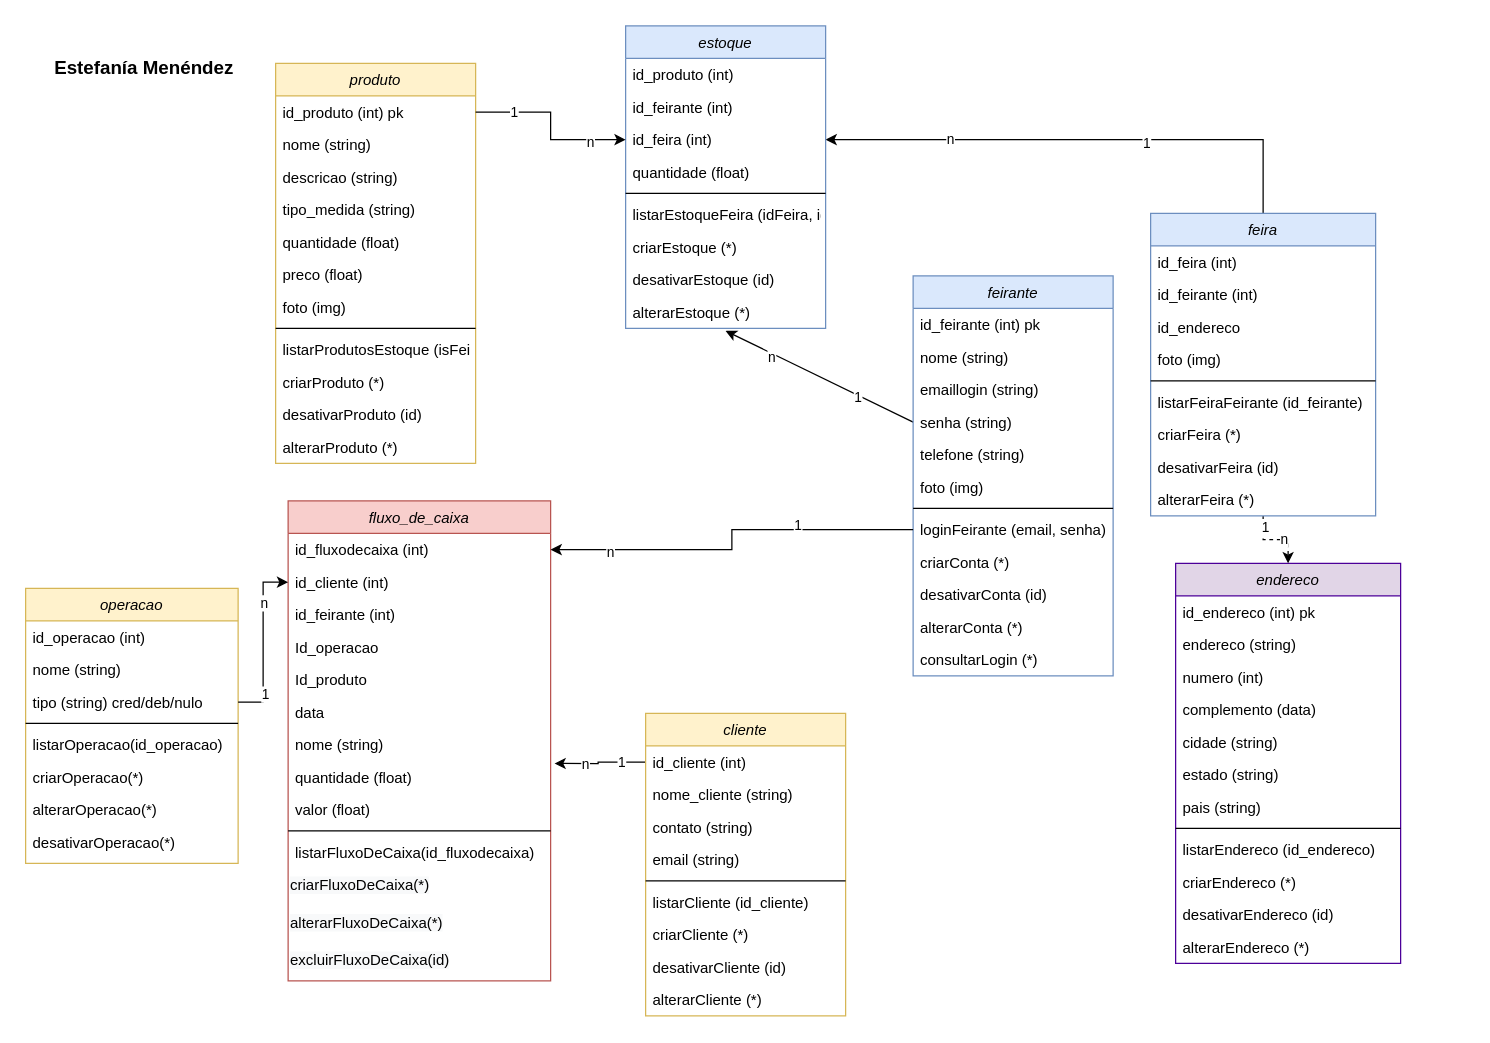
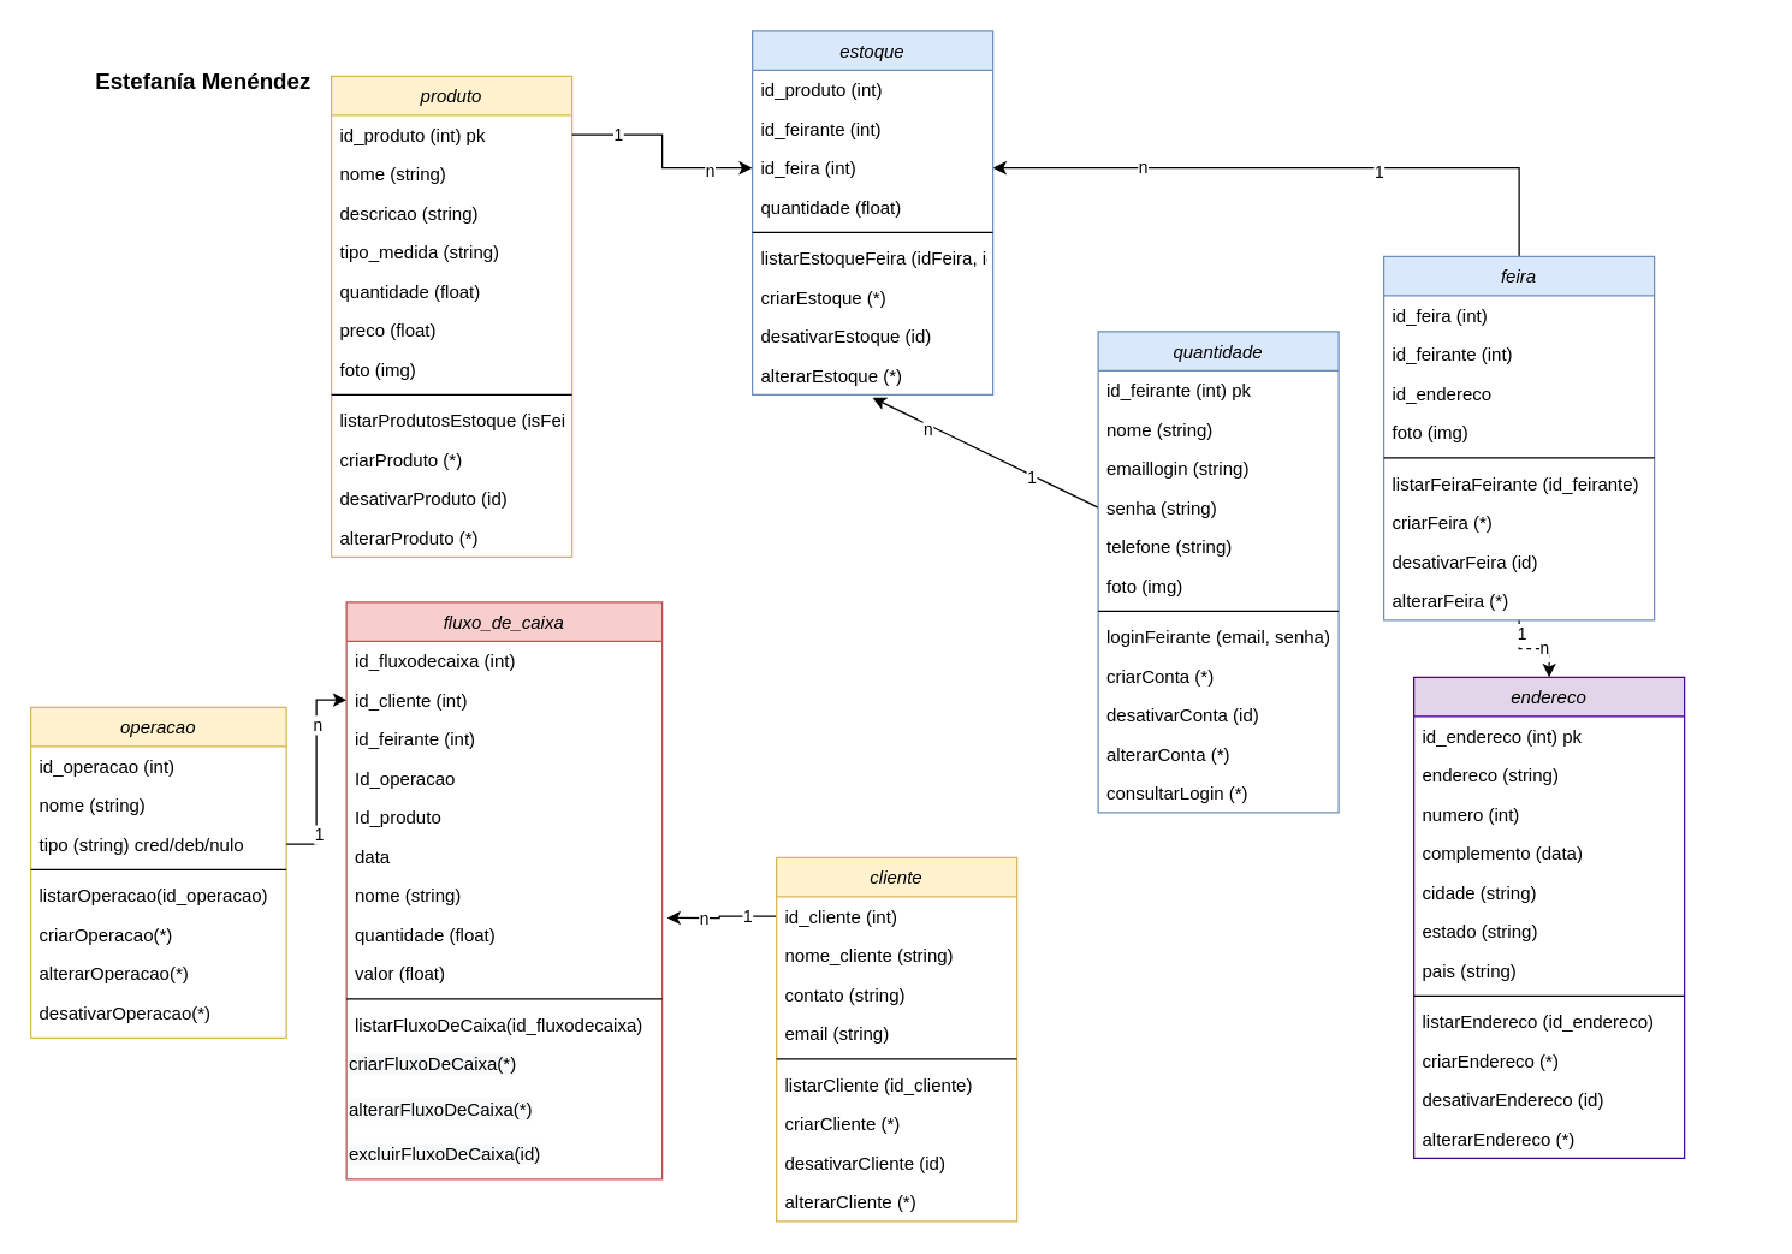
- <mxCell id="71" value="&lt;b style=&quot;font-size: 15px;&quot;&gt;Estefanía Menéndez&lt;/b&gt;" style="text;html=1;strokeColor=none;fillColor=none;align=center;verticalAlign=middle;whiteSpace=wrap;rounded=0;fontSize=15;" vertex="1" parent="1"><mxGeometry x="30" y="38" width="170" height="30" as="geometry" /></mxCell>
+ <mxCell id="71" value="&lt;b style=&quot;font-size: 15px;&quot;&gt;Estefanía Menéndez&lt;/b&gt;" style="text;html=1;strokeColor=none;fillColor=none;align=center;verticalAlign=middle;whiteSpace=wrap;rounded=0;fontSize=15;" vertex="1" parent="1"><mxGeometry x="50" y="38" width="170" height="30" as="geometry" /></mxCell>
- <mxCell id="5" value="feirante" style="swimlane;fontStyle=2;align=center;verticalAlign=top;childLayout=stackLayout;horizontal=1;startSize=26;horizontalStack=0;resizeParent=1;resizeLast=0;collapsible=1;marginBottom=0;rounded=0;shadow=0;strokeWidth=1;fillColor=#dae8fc;strokeColor=#6c8ebf;" vertex="1" parent="1"><mxGeometry x="730" y="220" width="160" height="320" as="geometry"><mxRectangle x="-610" y="310" width="160" height="26" as="alternateBounds" /></mxGeometry></mxCell>
+ <mxCell id="5" value="quantidade" style="swimlane;fontStyle=2;align=center;verticalAlign=top;childLayout=stackLayout;horizontal=1;startSize=26;horizontalStack=0;resizeParent=1;resizeLast=0;collapsible=1;marginBottom=0;rounded=0;shadow=0;strokeWidth=1;fillColor=#dae8fc;strokeColor=#6c8ebf;" vertex="1" parent="1"><mxGeometry x="730" y="220" width="160" height="320" as="geometry"><mxRectangle x="-610" y="310" width="160" height="26" as="alternateBounds" /></mxGeometry></mxCell>
- <mxCell id="102" style="edgeStyle=orthogonalEdgeStyle;rounded=0;orthogonalLoop=1;jettySize=auto;elbow=vertical;html=1;entryX=1;entryY=0.5;entryDx=0;entryDy=0;startArrow=none;startFill=0;sourcePerimeterSpacing=0;targetPerimeterSpacing=0;strokeColor=default;exitX=0;exitY=0.5;exitDx=0;exitDy=0;" edge="1" parent="1" source="13" target="19"><mxGeometry relative="1" as="geometry" /></mxCell>
- <mxCell id="103" value="n" style="edgeLabel;html=1;align=center;verticalAlign=middle;resizable=0;points=[];" connectable="0" vertex="1" parent="102"><mxGeometry x="0.695" y="1" relative="1" as="geometry"><mxPoint as="offset" /></mxGeometry></mxCell>
- <mxCell id="104" value="1" style="edgeLabel;html=1;align=center;verticalAlign=middle;resizable=0;points=[];" connectable="0" vertex="1" parent="102"><mxGeometry x="-0.391" y="-4" relative="1" as="geometry"><mxPoint as="offset" /></mxGeometry></mxCell>
